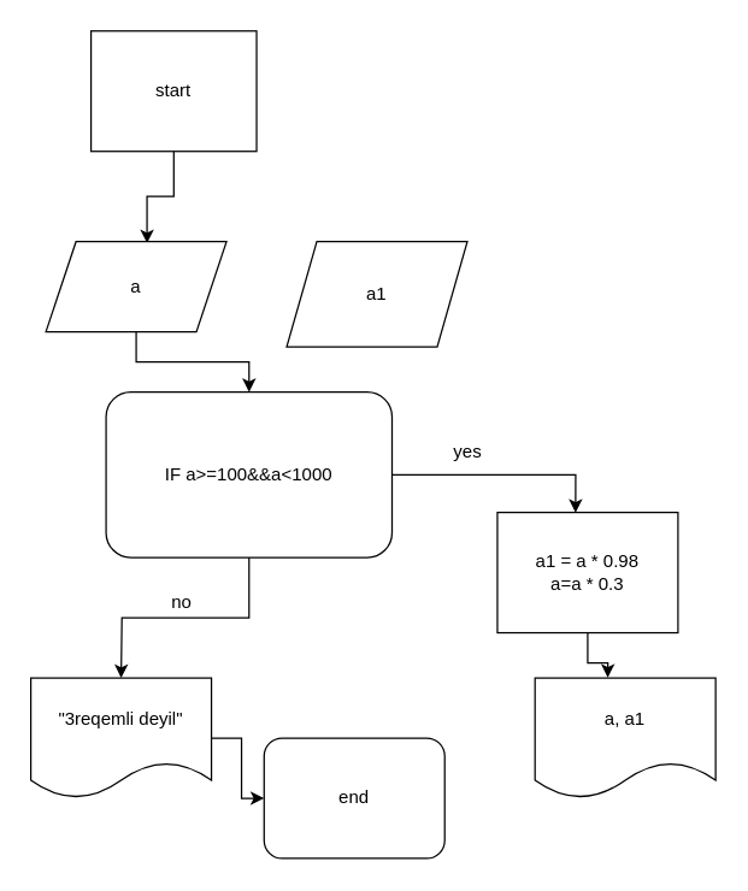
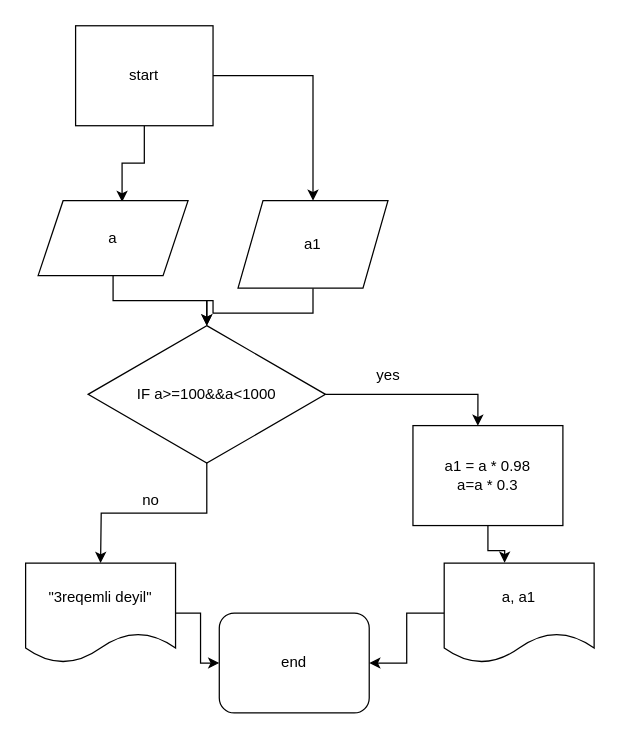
+ <mxCell id="4" style="edgeStyle=orthogonalEdgeStyle;rounded=0;orthogonalLoop=1;jettySize=auto;html=1;" edge="1" parent="1" source="5" target="9"><mxGeometry relative="1" as="geometry" /></mxCell>
+ <mxCell id="8" style="edgeStyle=orthogonalEdgeStyle;rounded=0;orthogonalLoop=1;jettySize=auto;html=1;" edge="1" parent="1" source="9" target="12"><mxGeometry relative="1" as="geometry" /></mxCell>
- <mxCell id="12" value="IF a&amp;gt;=100&amp;amp;&amp;amp;a&amp;lt;1000" style="whiteSpace=wrap;html=1;rounded=1;" vertex="1" parent="1"><mxGeometry x="70" y="260" width="190" height="110" as="geometry" /></mxCell>
+ <mxCell id="12" value="IF a&amp;gt;=100&amp;amp;&amp;amp;a&amp;lt;1000" style="rhombus;whiteSpace=wrap;html=1;" vertex="1" parent="1"><mxGeometry x="70" y="260" width="190" height="110" as="geometry" /></mxCell>
+ <mxCell id="13" style="edgeStyle=orthogonalEdgeStyle;rounded=0;orthogonalLoop=1;jettySize=auto;html=1;" edge="1" parent="1" source="14" target="2"><mxGeometry relative="1" as="geometry" /></mxCell>
